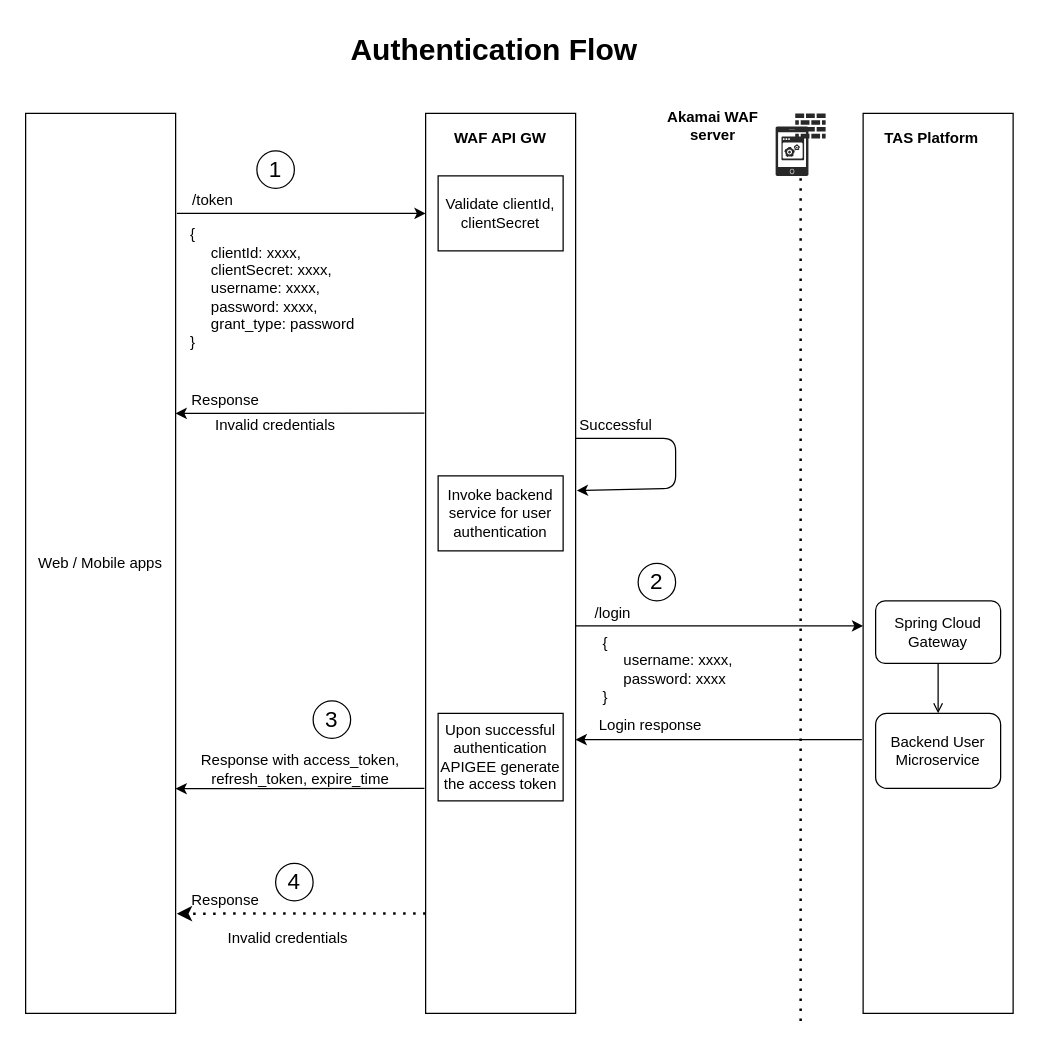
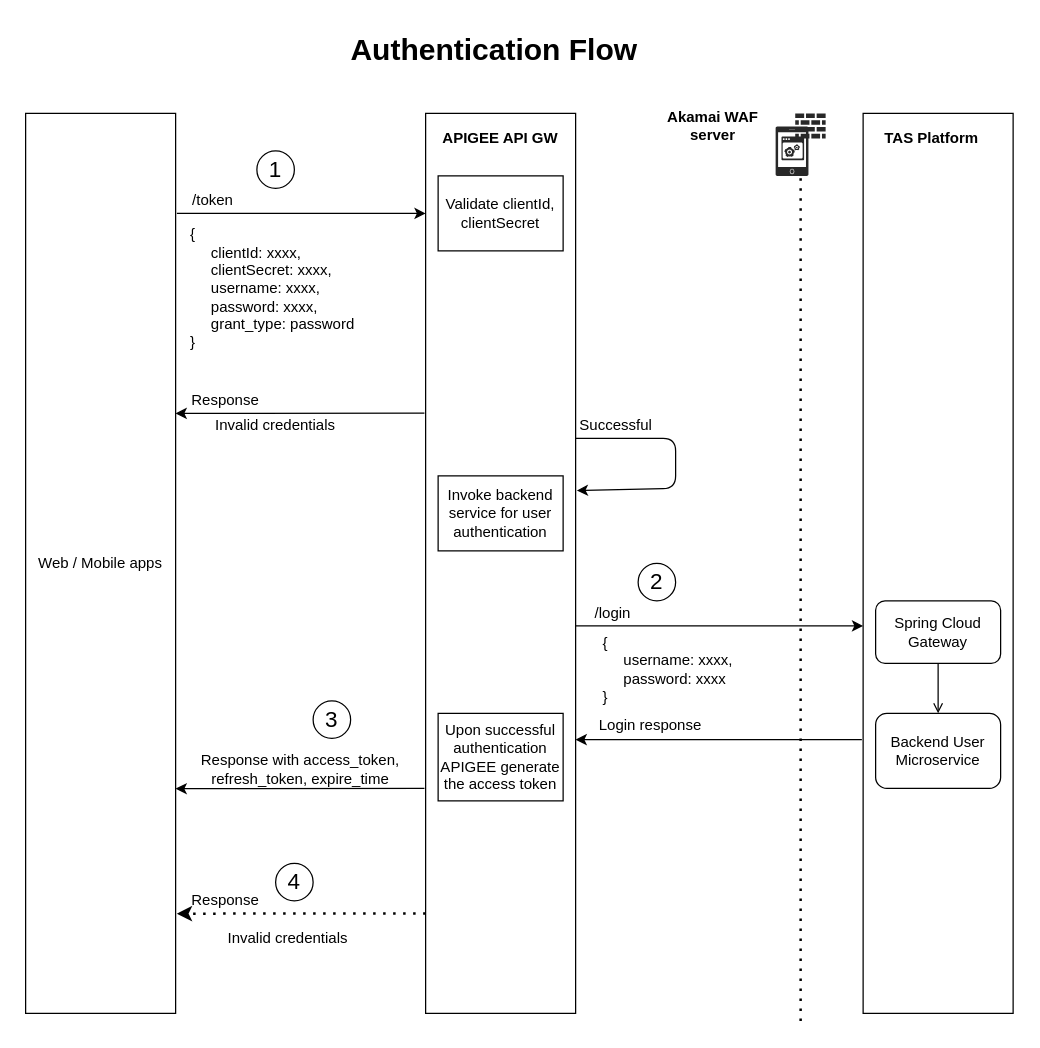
- <mxCell id="5" value="&lt;b&gt;WAF API GW&lt;/b&gt;" style="text;html=1;strokeColor=none;fillColor=none;align=center;verticalAlign=middle;whiteSpace=wrap;rounded=0;" parent="1" vertex="1"><mxGeometry x="345" y="100" width="110" height="20" as="geometry" /></mxCell>
+ <mxCell id="5" value="&lt;b&gt;APIGEE API GW&lt;/b&gt;" style="text;html=1;strokeColor=none;fillColor=none;align=center;verticalAlign=middle;whiteSpace=wrap;rounded=0;" parent="1" vertex="1"><mxGeometry x="345" y="100" width="110" height="20" as="geometry" /></mxCell>
